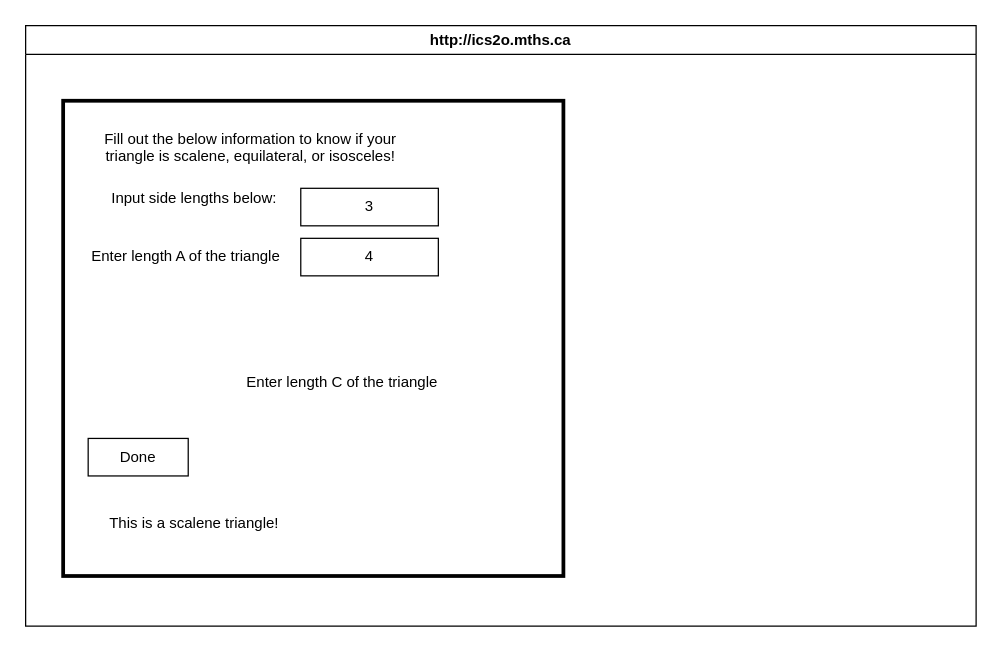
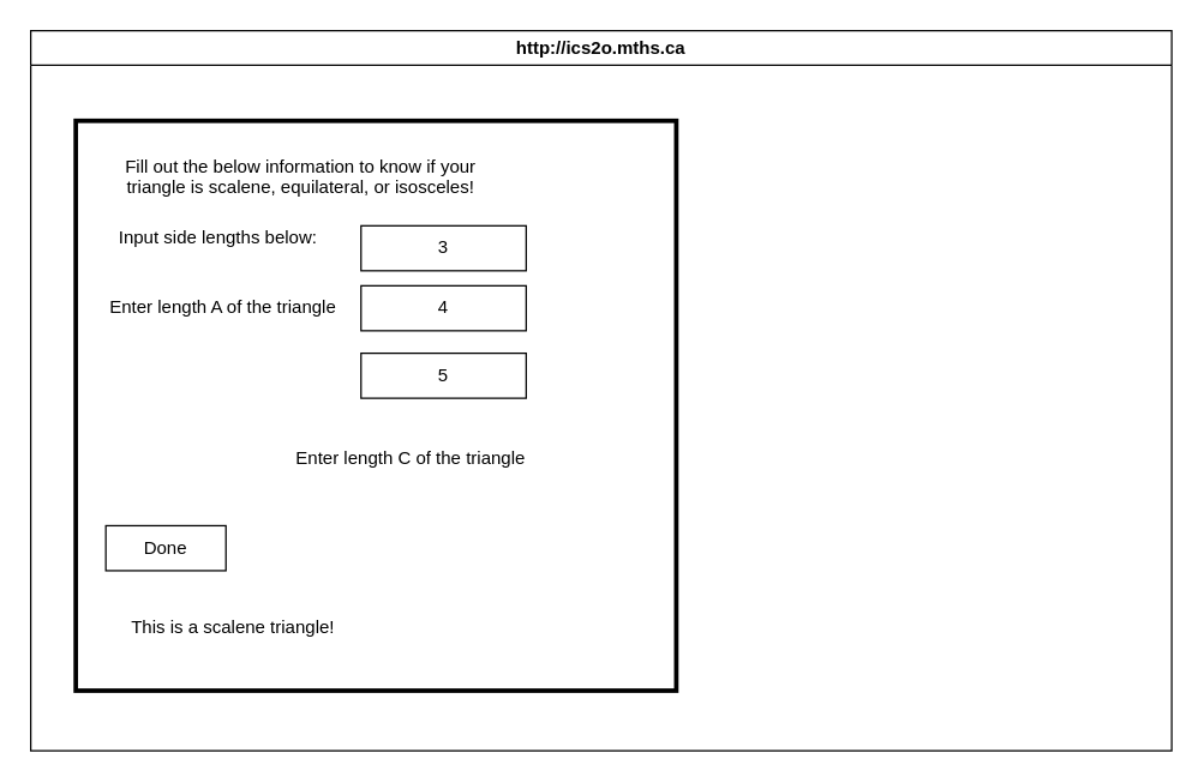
- <mxCell id="5" value="&lt;div&gt;Input side lengths below:&lt;/div&gt;&lt;div&gt;&lt;br&gt;&lt;/div&gt;" style="text;html=1;strokeColor=none;fillColor=none;align=center;verticalAlign=middle;whiteSpace=wrap;rounded=0;strokeWidth=3;" vertex="1" parent="2"><mxGeometry x="50" y="130" width="170" height="30" as="geometry" /></mxCell>
+ <mxCell id="5" value="&lt;div&gt;Input side lengths below:&lt;/div&gt;&lt;div&gt;&lt;br&gt;&lt;/div&gt;" style="text;html=1;strokeColor=none;fillColor=none;align=center;verticalAlign=middle;whiteSpace=wrap;rounded=0;strokeWidth=3;" vertex="1" parent="2"><mxGeometry x="40" y="130" width="170" height="30" as="geometry" /></mxCell>
+ <mxCell id="11" value="5" style="rounded=0;whiteSpace=wrap;html=1;strokeWidth=1;fillColor=none;" vertex="1" parent="2"><mxGeometry x="220" y="215" width="110" height="30" as="geometry" /></mxCell>
